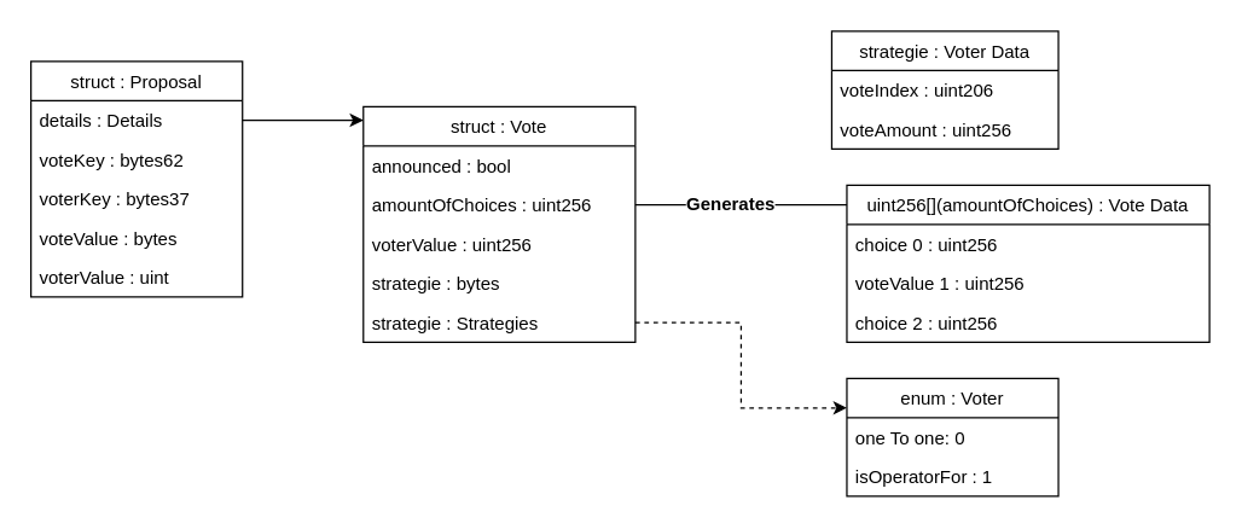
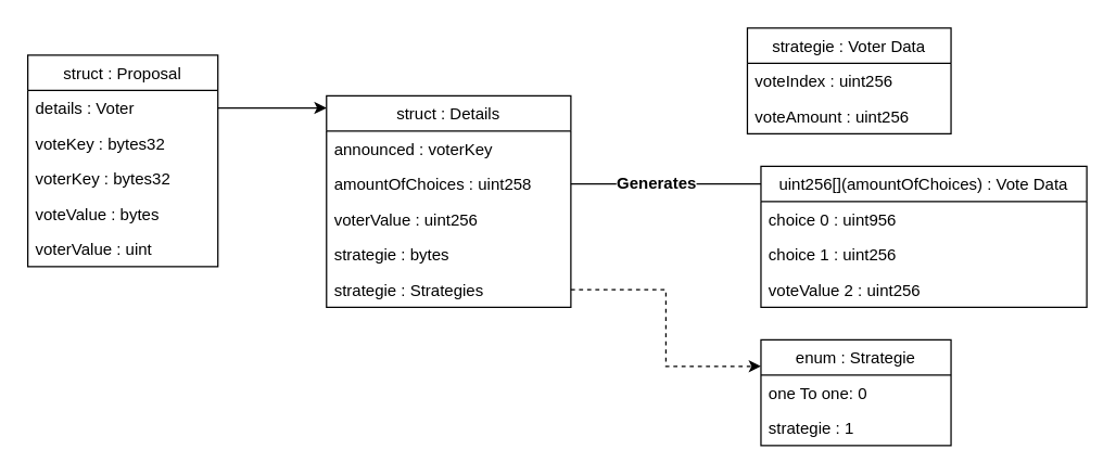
- <mxCell id="9" value="voteIndex : uint206" style="text;strokeColor=none;fillColor=none;align=left;verticalAlign=top;spacingLeft=4;spacingRight=4;overflow=hidden;rotatable=0;points=[[0,0.5],[1,0.5]];portConstraint=eastwest;" parent="8" vertex="1"><mxGeometry y="26" width="150" height="26" as="geometry" /></mxCell>
+ <mxCell id="9" value="voteIndex : uint256" style="text;strokeColor=none;fillColor=none;align=left;verticalAlign=top;spacingLeft=4;spacingRight=4;overflow=hidden;rotatable=0;points=[[0,0.5],[1,0.5]];portConstraint=eastwest;" parent="8" vertex="1"><mxGeometry y="26" width="150" height="26" as="geometry" /></mxCell>
- <mxCell id="23" value="details : Details" style="text;strokeColor=none;fillColor=none;align=left;verticalAlign=top;spacingLeft=4;spacingRight=4;overflow=hidden;rotatable=0;points=[[0,0.5],[1,0.5]];portConstraint=eastwest;" parent="22" vertex="1"><mxGeometry y="26" width="140" height="26" as="geometry" /></mxCell>
+ <mxCell id="23" value="details : Voter" style="text;strokeColor=none;fillColor=none;align=left;verticalAlign=top;spacingLeft=4;spacingRight=4;overflow=hidden;rotatable=0;points=[[0,0.5],[1,0.5]];portConstraint=eastwest;" parent="22" vertex="1"><mxGeometry y="26" width="140" height="26" as="geometry" /></mxCell>
- <mxCell id="2" value="struct : Vote" style="swimlane;fontStyle=0;childLayout=stackLayout;horizontal=1;startSize=26;fillColor=none;horizontalStack=0;resizeParent=1;resizeParentMax=0;resizeLast=0;collapsible=1;marginBottom=0;" parent="1" vertex="1"><mxGeometry x="240" y="70" width="180" height="156" as="geometry" /></mxCell>
+ <mxCell id="2" value="struct : Details" style="swimlane;fontStyle=0;childLayout=stackLayout;horizontal=1;startSize=26;fillColor=none;horizontalStack=0;resizeParent=1;resizeParentMax=0;resizeLast=0;collapsible=1;marginBottom=0;" parent="1" vertex="1"><mxGeometry x="240" y="70" width="180" height="156" as="geometry" /></mxCell>
- <mxCell id="24" value="voteKey : bytes62" style="text;strokeColor=none;fillColor=none;align=left;verticalAlign=top;spacingLeft=4;spacingRight=4;overflow=hidden;rotatable=0;points=[[0,0.5],[1,0.5]];portConstraint=eastwest;" parent="22" vertex="1"><mxGeometry y="52" width="140" height="26" as="geometry" /></mxCell>
+ <mxCell id="24" value="voteKey : bytes32" style="text;strokeColor=none;fillColor=none;align=left;verticalAlign=top;spacingLeft=4;spacingRight=4;overflow=hidden;rotatable=0;points=[[0,0.5],[1,0.5]];portConstraint=eastwest;" parent="22" vertex="1"><mxGeometry y="52" width="140" height="26" as="geometry" /></mxCell>
- <mxCell id="3" value="announced : bool" style="text;strokeColor=none;fillColor=none;align=left;verticalAlign=top;spacingLeft=4;spacingRight=4;overflow=hidden;rotatable=0;points=[[0,0.5],[1,0.5]];portConstraint=eastwest;" parent="2" vertex="1"><mxGeometry y="26" width="180" height="26" as="geometry" /></mxCell>
+ <mxCell id="3" value="announced : voterKey" style="text;strokeColor=none;fillColor=none;align=left;verticalAlign=top;spacingLeft=4;spacingRight=4;overflow=hidden;rotatable=0;points=[[0,0.5],[1,0.5]];portConstraint=eastwest;" parent="2" vertex="1"><mxGeometry y="26" width="180" height="26" as="geometry" /></mxCell>
- <mxCell id="25" value="voterKey : bytes37" style="text;strokeColor=none;fillColor=none;align=left;verticalAlign=top;spacingLeft=4;spacingRight=4;overflow=hidden;rotatable=0;points=[[0,0.5],[1,0.5]];portConstraint=eastwest;" parent="22" vertex="1"><mxGeometry y="78" width="140" height="26" as="geometry" /></mxCell>
+ <mxCell id="25" value="voterKey : bytes32" style="text;strokeColor=none;fillColor=none;align=left;verticalAlign=top;spacingLeft=4;spacingRight=4;overflow=hidden;rotatable=0;points=[[0,0.5],[1,0.5]];portConstraint=eastwest;" parent="22" vertex="1"><mxGeometry y="78" width="140" height="26" as="geometry" /></mxCell>
- <mxCell id="4" value="amountOfChoices : uint256" style="text;strokeColor=none;fillColor=none;align=left;verticalAlign=top;spacingLeft=4;spacingRight=4;overflow=hidden;rotatable=0;points=[[0,0.5],[1,0.5]];portConstraint=eastwest;" parent="2" vertex="1"><mxGeometry y="52" width="180" height="26" as="geometry" /></mxCell>
+ <mxCell id="4" value="amountOfChoices : uint258" style="text;strokeColor=none;fillColor=none;align=left;verticalAlign=top;spacingLeft=4;spacingRight=4;overflow=hidden;rotatable=0;points=[[0,0.5],[1,0.5]];portConstraint=eastwest;" parent="2" vertex="1"><mxGeometry y="52" width="180" height="26" as="geometry" /></mxCell>
- <mxCell id="14" value="choice 0 : uint256  " style="text;strokeColor=none;fillColor=none;align=left;verticalAlign=top;spacingLeft=4;spacingRight=4;overflow=hidden;rotatable=0;points=[[0,0.5],[1,0.5]];portConstraint=eastwest;" parent="13" vertex="1"><mxGeometry y="26" width="240" height="26" as="geometry" /></mxCell>
+ <mxCell id="14" value="choice 0 : uint956  " style="text;strokeColor=none;fillColor=none;align=left;verticalAlign=top;spacingLeft=4;spacingRight=4;overflow=hidden;rotatable=0;points=[[0,0.5],[1,0.5]];portConstraint=eastwest;" parent="13" vertex="1"><mxGeometry y="26" width="240" height="26" as="geometry" /></mxCell>
- <mxCell id="15" value="voteValue 1 : uint256" style="text;strokeColor=none;fillColor=none;align=left;verticalAlign=top;spacingLeft=4;spacingRight=4;overflow=hidden;rotatable=0;points=[[0,0.5],[1,0.5]];portConstraint=eastwest;" parent="13" vertex="1"><mxGeometry y="52" width="240" height="26" as="geometry" /></mxCell>
+ <mxCell id="15" value="choice 1 : uint256" style="text;strokeColor=none;fillColor=none;align=left;verticalAlign=top;spacingLeft=4;spacingRight=4;overflow=hidden;rotatable=0;points=[[0,0.5],[1,0.5]];portConstraint=eastwest;" parent="13" vertex="1"><mxGeometry y="52" width="240" height="26" as="geometry" /></mxCell>
- <mxCell id="16" value="choice 2 : uint256" style="text;strokeColor=none;fillColor=none;align=left;verticalAlign=top;spacingLeft=4;spacingRight=4;overflow=hidden;rotatable=0;points=[[0,0.5],[1,0.5]];portConstraint=eastwest;" parent="13" vertex="1"><mxGeometry y="78" width="240" height="26" as="geometry" /></mxCell>
+ <mxCell id="16" value="voteValue 2 : uint256" style="text;strokeColor=none;fillColor=none;align=left;verticalAlign=top;spacingLeft=4;spacingRight=4;overflow=hidden;rotatable=0;points=[[0,0.5],[1,0.5]];portConstraint=eastwest;" parent="13" vertex="1"><mxGeometry y="78" width="240" height="26" as="geometry" /></mxCell>
- <mxCell id="17" value="enum : Voter" style="swimlane;fontStyle=0;childLayout=stackLayout;horizontal=1;startSize=26;fillColor=none;horizontalStack=0;resizeParent=1;resizeParentMax=0;resizeLast=0;collapsible=1;marginBottom=0;" parent="1" vertex="1"><mxGeometry x="560" y="250" width="140" height="78" as="geometry" /></mxCell>
+ <mxCell id="17" value="enum : Strategie" style="swimlane;fontStyle=0;childLayout=stackLayout;horizontal=1;startSize=26;fillColor=none;horizontalStack=0;resizeParent=1;resizeParentMax=0;resizeLast=0;collapsible=1;marginBottom=0;" parent="1" vertex="1"><mxGeometry x="560" y="250" width="140" height="78" as="geometry" /></mxCell>
- <mxCell id="19" value="isOperatorFor : 1" style="text;strokeColor=none;fillColor=none;align=left;verticalAlign=top;spacingLeft=4;spacingRight=4;overflow=hidden;rotatable=0;points=[[0,0.5],[1,0.5]];portConstraint=eastwest;" parent="17" vertex="1"><mxGeometry y="52" width="140" height="26" as="geometry" /></mxCell>
+ <mxCell id="19" value="strategie : 1" style="text;strokeColor=none;fillColor=none;align=left;verticalAlign=top;spacingLeft=4;spacingRight=4;overflow=hidden;rotatable=0;points=[[0,0.5],[1,0.5]];portConstraint=eastwest;" parent="17" vertex="1"><mxGeometry y="52" width="140" height="26" as="geometry" /></mxCell>
